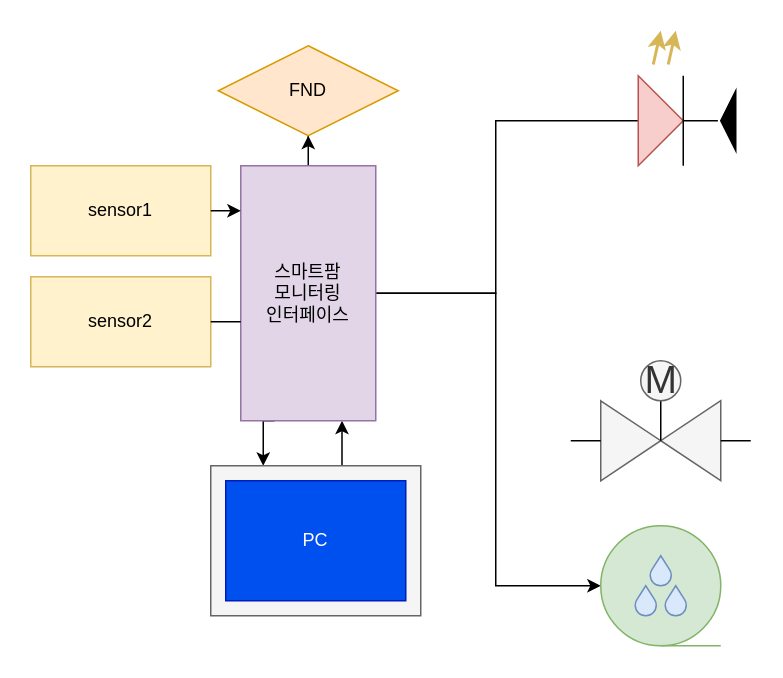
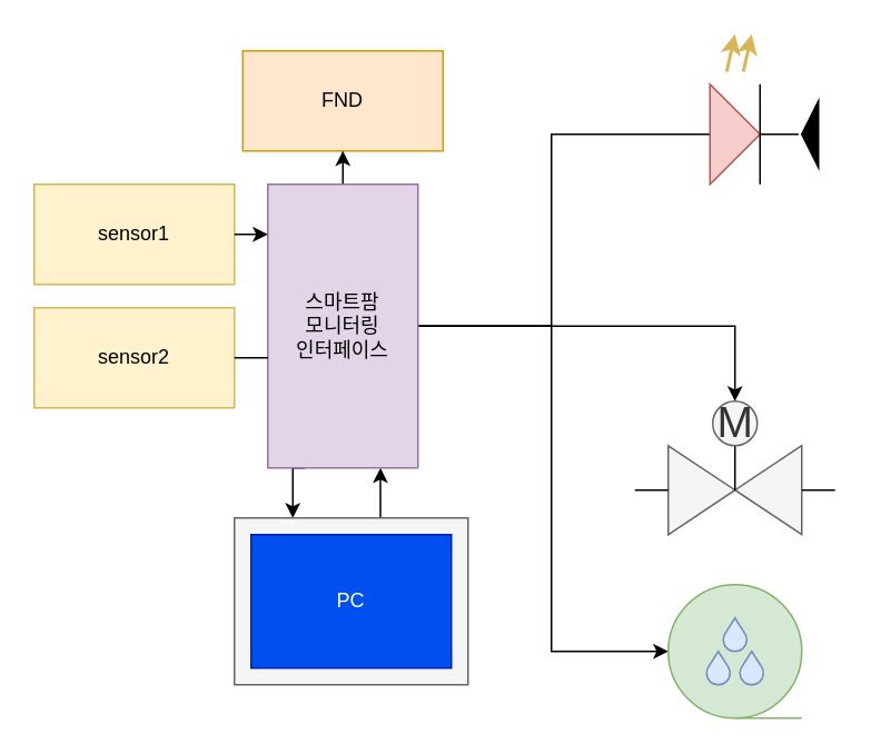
- <mxCell id="33" value="FND" style="rhombus;whiteSpace=wrap;html=1;fillColor=#ffe6cc;strokeColor=#d79b00;" vertex="1" parent="1"><mxGeometry x="145" y="30" width="120" height="60" as="geometry" /></mxCell>
+ <mxCell id="33" value="FND" style="rounded=0;whiteSpace=wrap;html=1;fillColor=#ffe6cc;strokeColor=#d79b00;" vertex="1" parent="1"><mxGeometry x="145" y="30" width="120" height="60" as="geometry" /></mxCell>
+ <mxCell id="2" style="edgeStyle=orthogonalEdgeStyle;rounded=0;orthogonalLoop=1;jettySize=auto;html=1;entryX=0.5;entryY=0;entryDx=0;entryDy=0;" edge="1" parent="1" source="8" target="19"><mxGeometry relative="1" as="geometry" /></mxCell>
